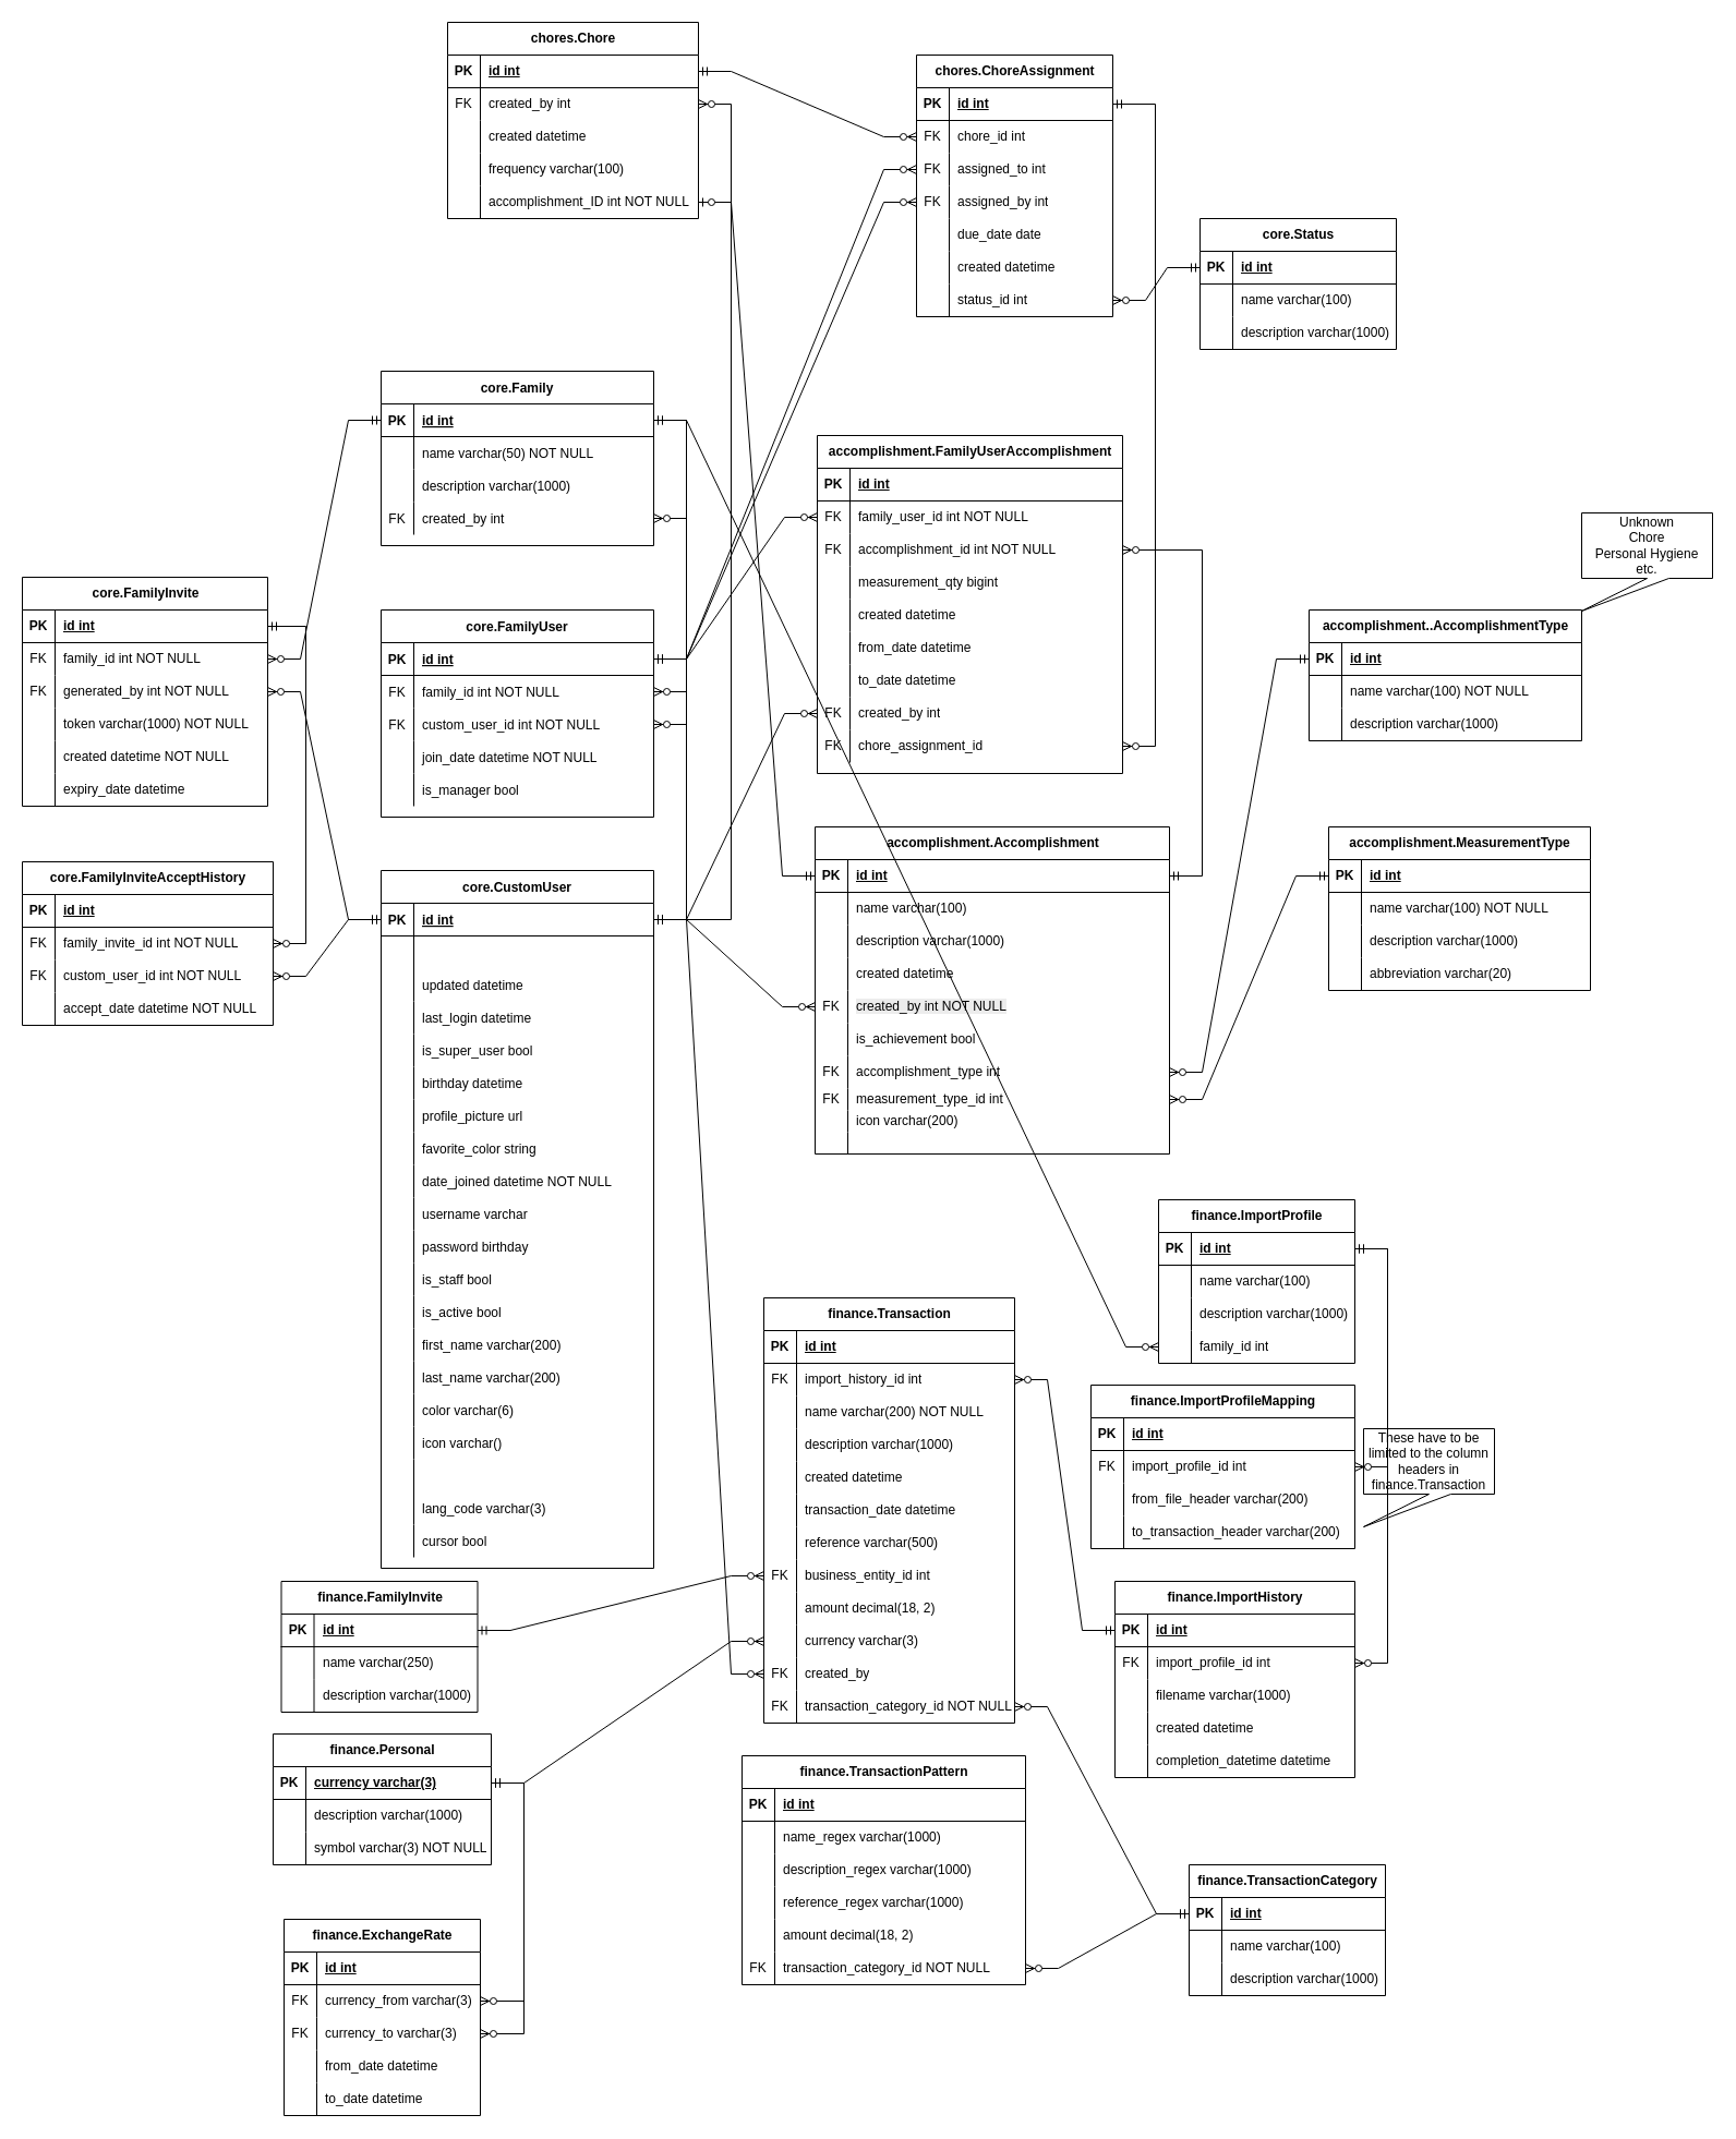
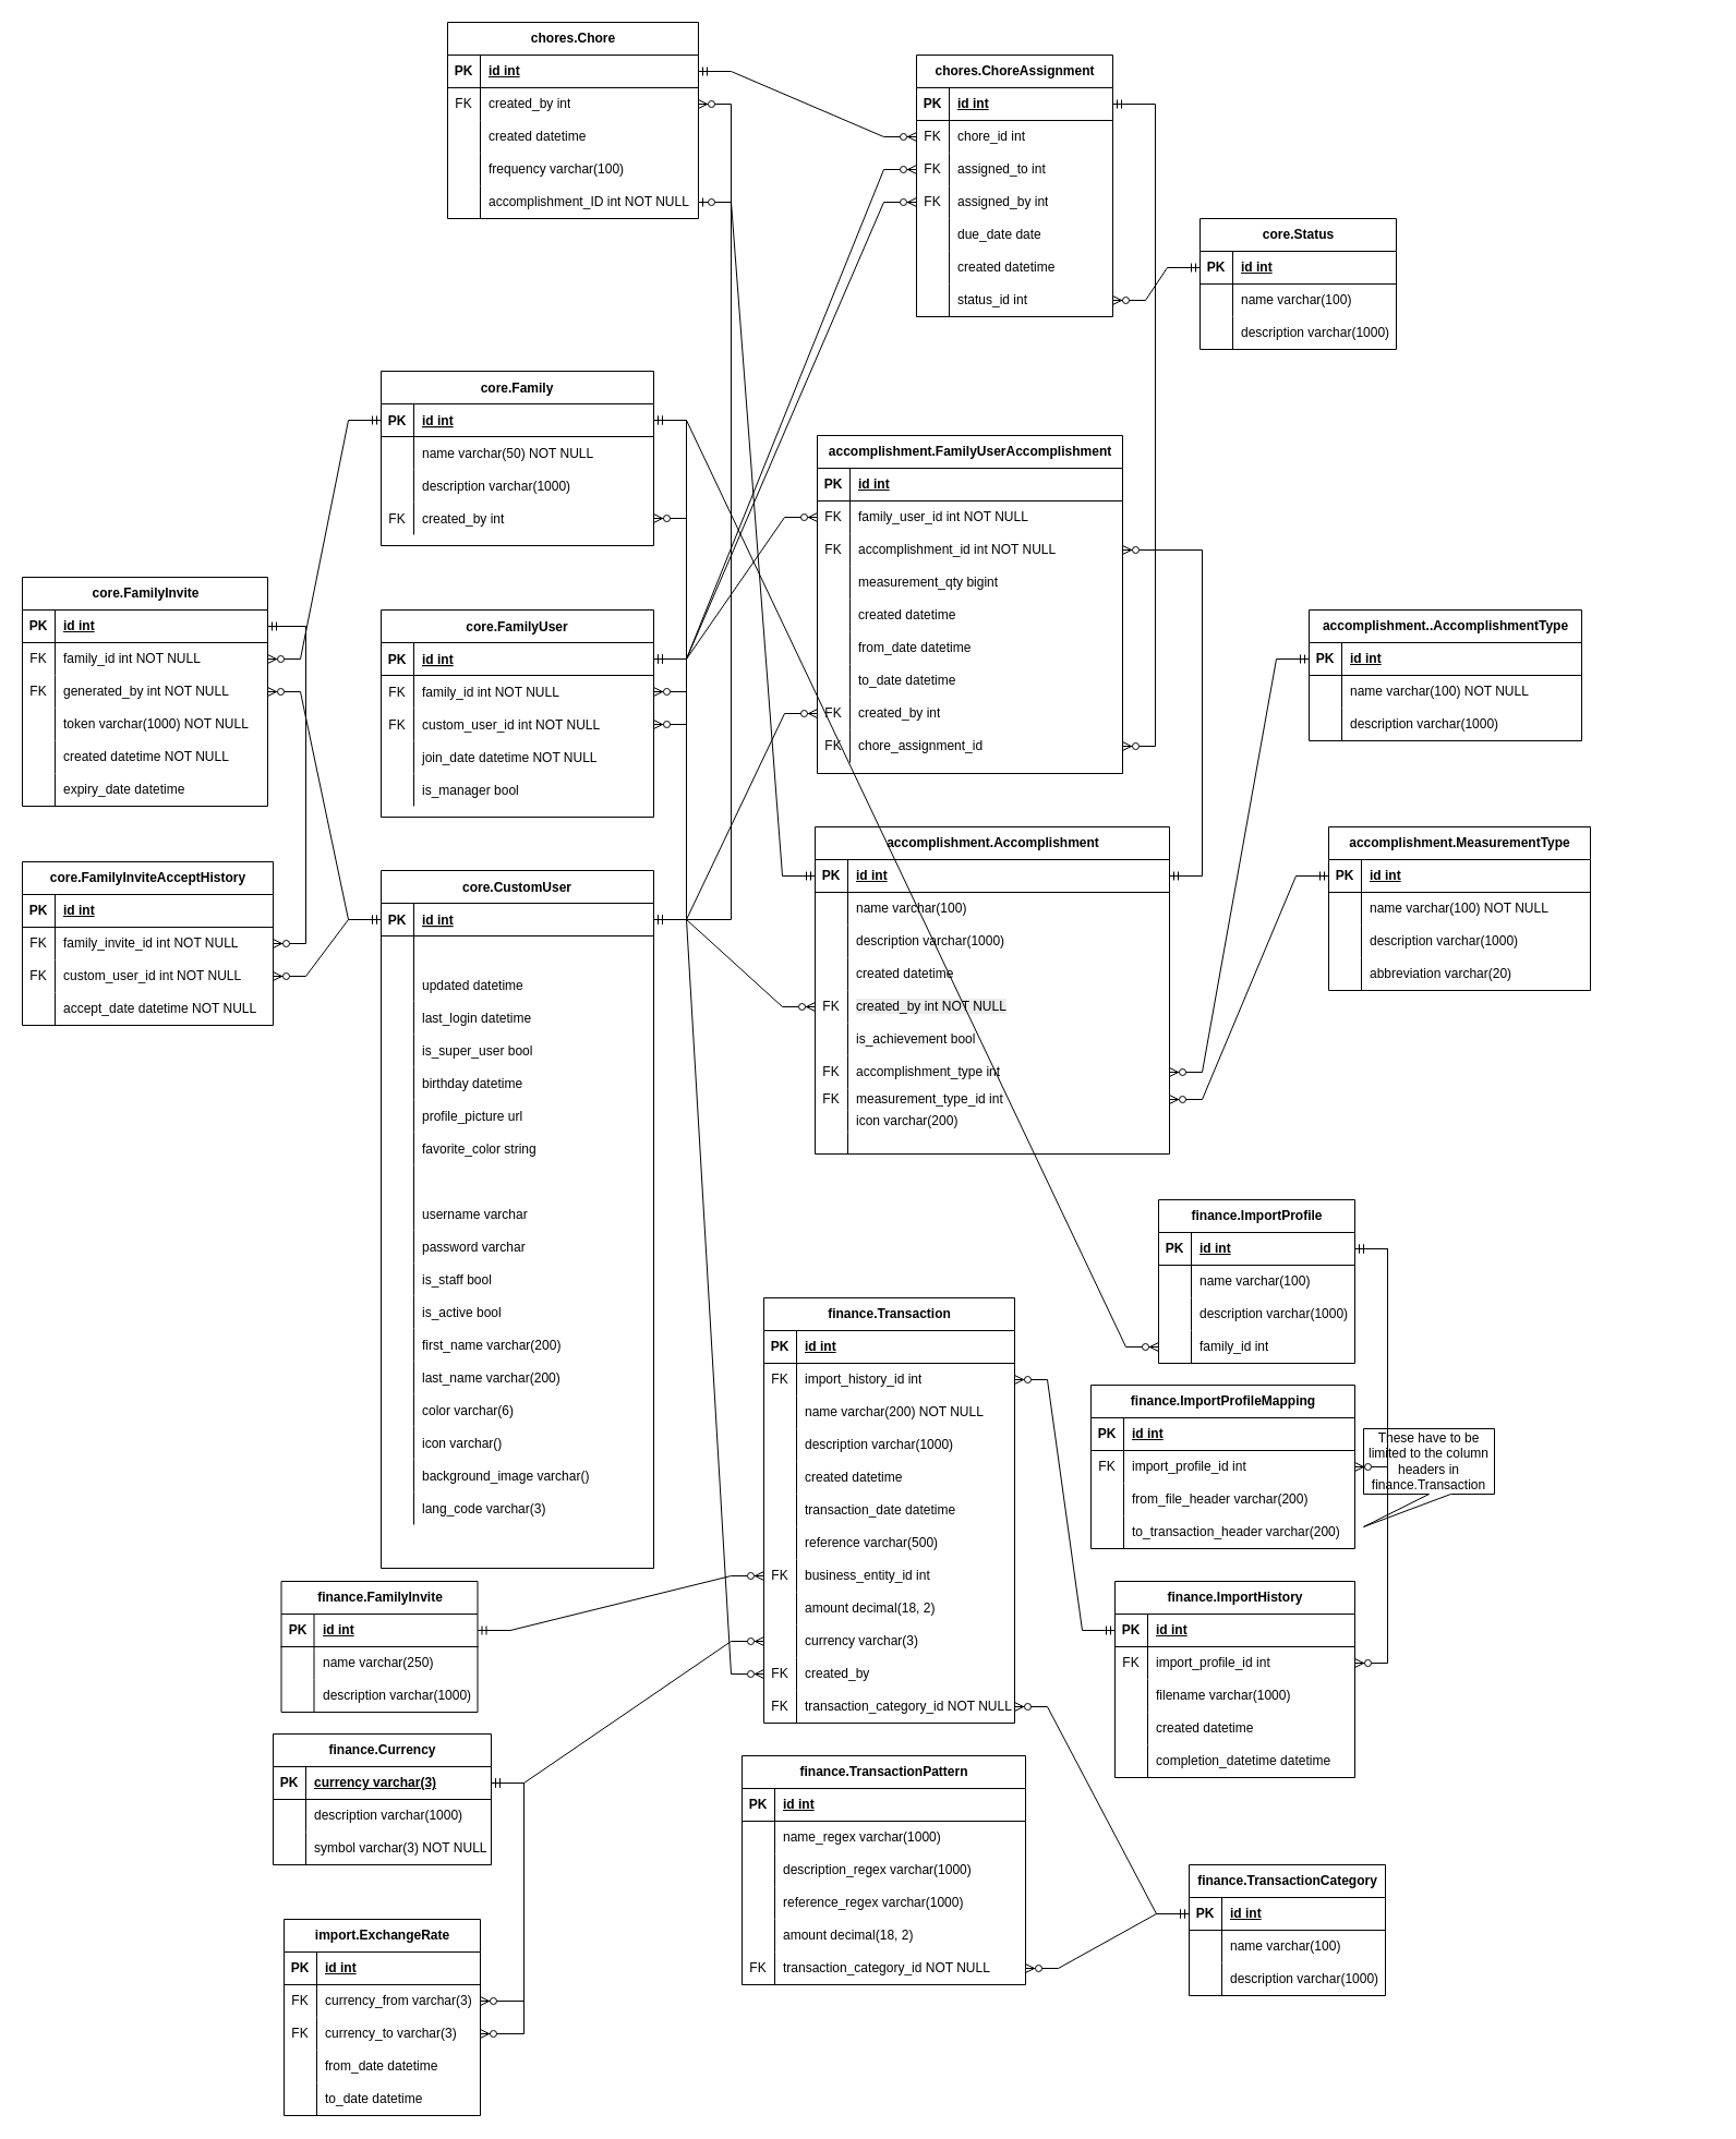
- <mxCell id="344" value="Unknown&lt;br&gt;Chore&lt;br&gt;Personal Hygiene&lt;br&gt;etc." style="shape=callout;whiteSpace=wrap;html=1;perimeter=calloutPerimeter;position2=0;" parent="1" vertex="1"><mxGeometry x="1450" y="470" width="120" height="90" as="geometry" /></mxCell>
- <mxCell id="44" value="date_joined datetime NOT NULL" style="shape=partialRectangle;overflow=hidden;connectable=0;fillColor=none;top=0;left=0;bottom=0;right=0;align=left;spacingLeft=6;" vertex="1" parent="42"><mxGeometry x="30" width="220" height="30" as="geometry"><mxRectangle width="220" height="30" as="alternateBounds" /></mxGeometry></mxCell>
- <mxCell id="50" value="password birthday" style="shape=partialRectangle;overflow=hidden;connectable=0;fillColor=none;top=0;left=0;bottom=0;right=0;align=left;spacingLeft=6;" vertex="1" parent="48"><mxGeometry x="30" width="220" height="30" as="geometry"><mxRectangle width="220" height="30" as="alternateBounds" /></mxGeometry></mxCell>
+ <mxCell id="50" value="password varchar" style="shape=partialRectangle;overflow=hidden;connectable=0;fillColor=none;top=0;left=0;bottom=0;right=0;align=left;spacingLeft=6;" vertex="1" parent="48"><mxGeometry x="30" width="220" height="30" as="geometry"><mxRectangle width="220" height="30" as="alternateBounds" /></mxGeometry></mxCell>
+ <mxCell id="71" value="background_image varchar()" style="shape=partialRectangle;overflow=hidden;connectable=0;fillColor=none;top=0;left=0;bottom=0;right=0;align=left;spacingLeft=6;" vertex="1" parent="69"><mxGeometry x="30" width="220" height="30" as="geometry"><mxRectangle width="220" height="30" as="alternateBounds" /></mxGeometry></mxCell>
- <mxCell id="77" value="cursor bool" style="shape=partialRectangle;overflow=hidden;connectable=0;fillColor=none;top=0;left=0;bottom=0;right=0;align=left;spacingLeft=6;" vertex="1" parent="75"><mxGeometry x="30" width="220" height="30" as="geometry"><mxRectangle width="220" height="30" as="alternateBounds" /></mxGeometry></mxCell>
- <mxCell id="229" value="finance.Personal" style="shape=table;startSize=30;container=1;collapsible=1;childLayout=tableLayout;fixedRows=1;rowLines=0;fontStyle=1;align=center;resizeLast=1;html=1;" parent="1" vertex="1"><mxGeometry x="250" y="1590" width="200" height="120" as="geometry" /></mxCell>
+ <mxCell id="229" value="finance.Currency" style="shape=table;startSize=30;container=1;collapsible=1;childLayout=tableLayout;fixedRows=1;rowLines=0;fontStyle=1;align=center;resizeLast=1;html=1;" parent="1" vertex="1"><mxGeometry x="250" y="1590" width="200" height="120" as="geometry" /></mxCell>
- <mxCell id="241" value="finance.ExchangeRate" style="shape=table;startSize=30;container=1;collapsible=1;childLayout=tableLayout;fixedRows=1;rowLines=0;fontStyle=1;align=center;resizeLast=1;html=1;" parent="1" vertex="1"><mxGeometry x="260" y="1760" width="180" height="180" as="geometry" /></mxCell>
+ <mxCell id="241" value="import.ExchangeRate" style="shape=table;startSize=30;container=1;collapsible=1;childLayout=tableLayout;fixedRows=1;rowLines=0;fontStyle=1;align=center;resizeLast=1;html=1;" parent="1" vertex="1"><mxGeometry x="260" y="1760" width="180" height="180" as="geometry" /></mxCell>
